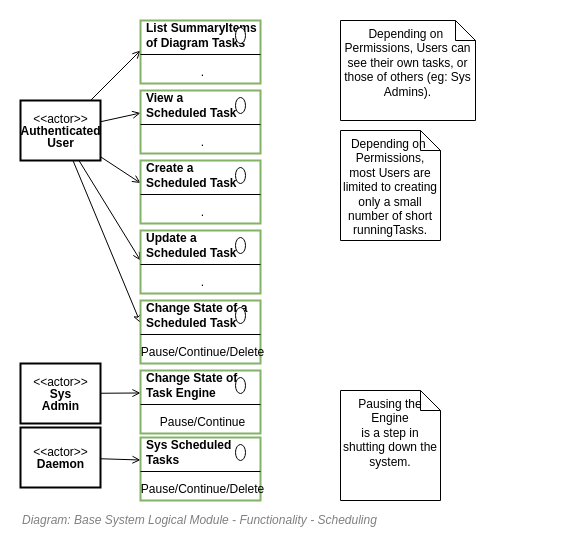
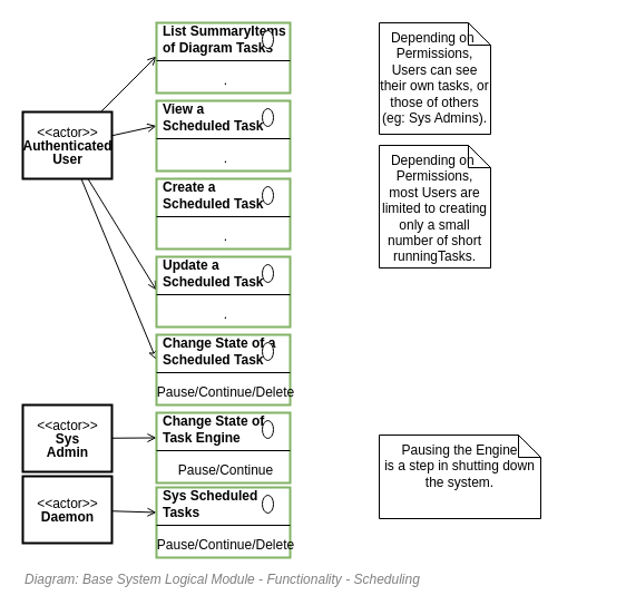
- <mxCell id="49" value="Depending on&amp;nbsp;&lt;br&gt;Permissions, Users can see their own tasks, or those of others (eg: Sys Admins)." style="shape=note;size=20;whiteSpace=wrap;html=1;strokeWidth=1;fillColor=none;verticalAlign=top;" vertex="1" parent="1"><mxGeometry x="340" y="20" width="135" height="100" as="geometry" /></mxCell>
+ <mxCell id="49" value="Depending on&amp;nbsp;&lt;br&gt;Permissions, Users can see their own tasks, or those of others (eg: Sys Admins)." style="shape=note;size=20;whiteSpace=wrap;html=1;strokeWidth=1;fillColor=none;verticalAlign=top;" vertex="1" parent="1"><mxGeometry x="340" y="20" width="100" height="100" as="geometry" /></mxCell>
- <mxCell id="6" style="edgeStyle=none;rounded=0;orthogonalLoop=1;jettySize=auto;html=1;entryX=0;entryY=0.75;entryDx=0;entryDy=0;endArrow=open;endFill=0;" edge="1" parent="1" source="9" target="21"><mxGeometry relative="1" as="geometry" /></mxCell>
- <mxCell id="51" value="Pausing the Engine&lt;br&gt;is a step in shutting down the system." style="shape=note;size=20;whiteSpace=wrap;html=1;strokeWidth=1;fillColor=none;verticalAlign=top;" vertex="1" parent="1"><mxGeometry x="340" y="390" width="100" height="110" as="geometry" /></mxCell>
+ <mxCell id="51" value="Pausing the Engine&lt;br&gt;is a step in shutting down the system." style="shape=note;size=20;whiteSpace=wrap;html=1;strokeWidth=1;fillColor=none;verticalAlign=top;" vertex="1" parent="1"><mxGeometry x="340" y="390" width="145" height="75" as="geometry" /></mxCell>
